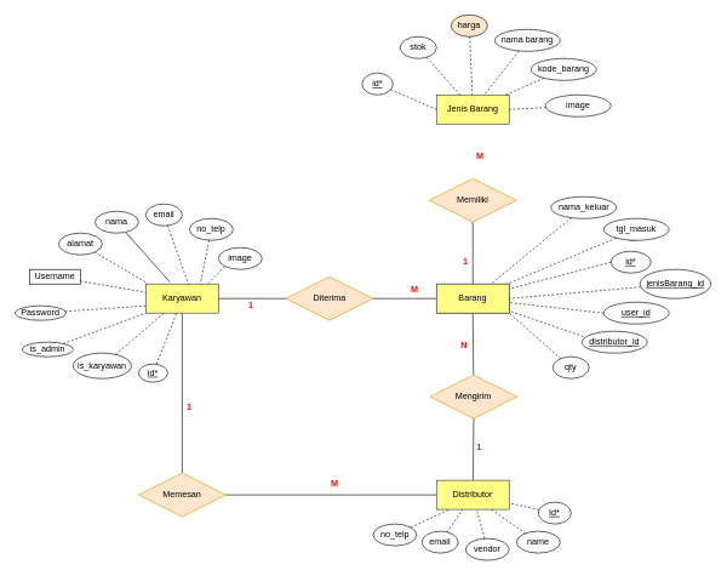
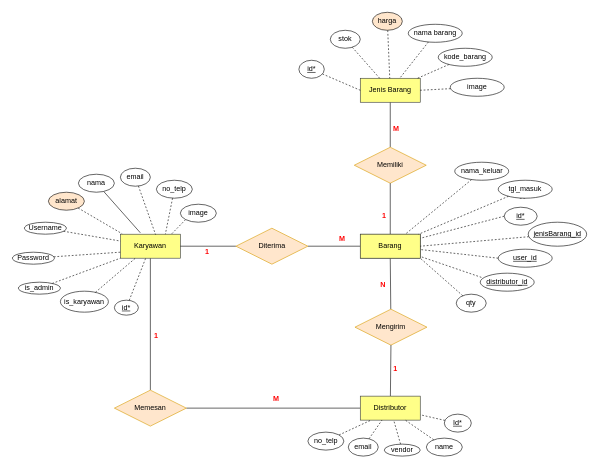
+ <mxCell id="23" style="edgeStyle=none;rounded=0;orthogonalLoop=1;jettySize=auto;html=1;entryX=0.5;entryY=1;entryDx=0;entryDy=0;endArrow=none;endFill=0;" parent="1" source="24" target="25" edge="1"><mxGeometry relative="1" as="geometry" /></mxCell>
- <mxCell id="12" value="alamat" style="ellipse;whiteSpace=wrap;html=1;align=center;rounded=0;sketch=0;fontColor=#000000;" parent="1" vertex="1"><mxGeometry x="80" y="320" width="60" height="30" as="geometry" /></mxCell>
+ <mxCell id="12" value="alamat" style="ellipse;whiteSpace=wrap;html=1;align=center;rounded=0;sketch=0;fontColor=#000000;fillColor=#ffe6cc;" parent="1" vertex="1"><mxGeometry x="80" y="320" width="60" height="30" as="geometry" /></mxCell>
- <mxCell id="20" value="Username" style="whiteSpace=wrap;html=1;align=center;sketch=0;fontColor=#000000;rounded=0;" parent="1" vertex="1"><mxGeometry x="40" y="370" width="70" height="20" as="geometry" /></mxCell>
+ <mxCell id="20" value="Username" style="ellipse;whiteSpace=wrap;html=1;align=center;rounded=0;sketch=0;fontColor=#000000;" parent="1" vertex="1"><mxGeometry x="40" y="370" width="70" height="20" as="geometry" /></mxCell>
- <mxCell id="78" value="vendor" style="ellipse;whiteSpace=wrap;html=1;align=center;rounded=0;sketch=0;fontColor=#000000;" vertex="1" parent="1"><mxGeometry x="640" y="740" width="60" height="30" as="geometry" /></mxCell>
+ <mxCell id="78" value="vendor" style="ellipse;whiteSpace=wrap;html=1;align=center;rounded=0;sketch=0;fontColor=#000000;" vertex="1" parent="1"><mxGeometry x="640" y="740" width="60" height="20" as="geometry" /></mxCell>
